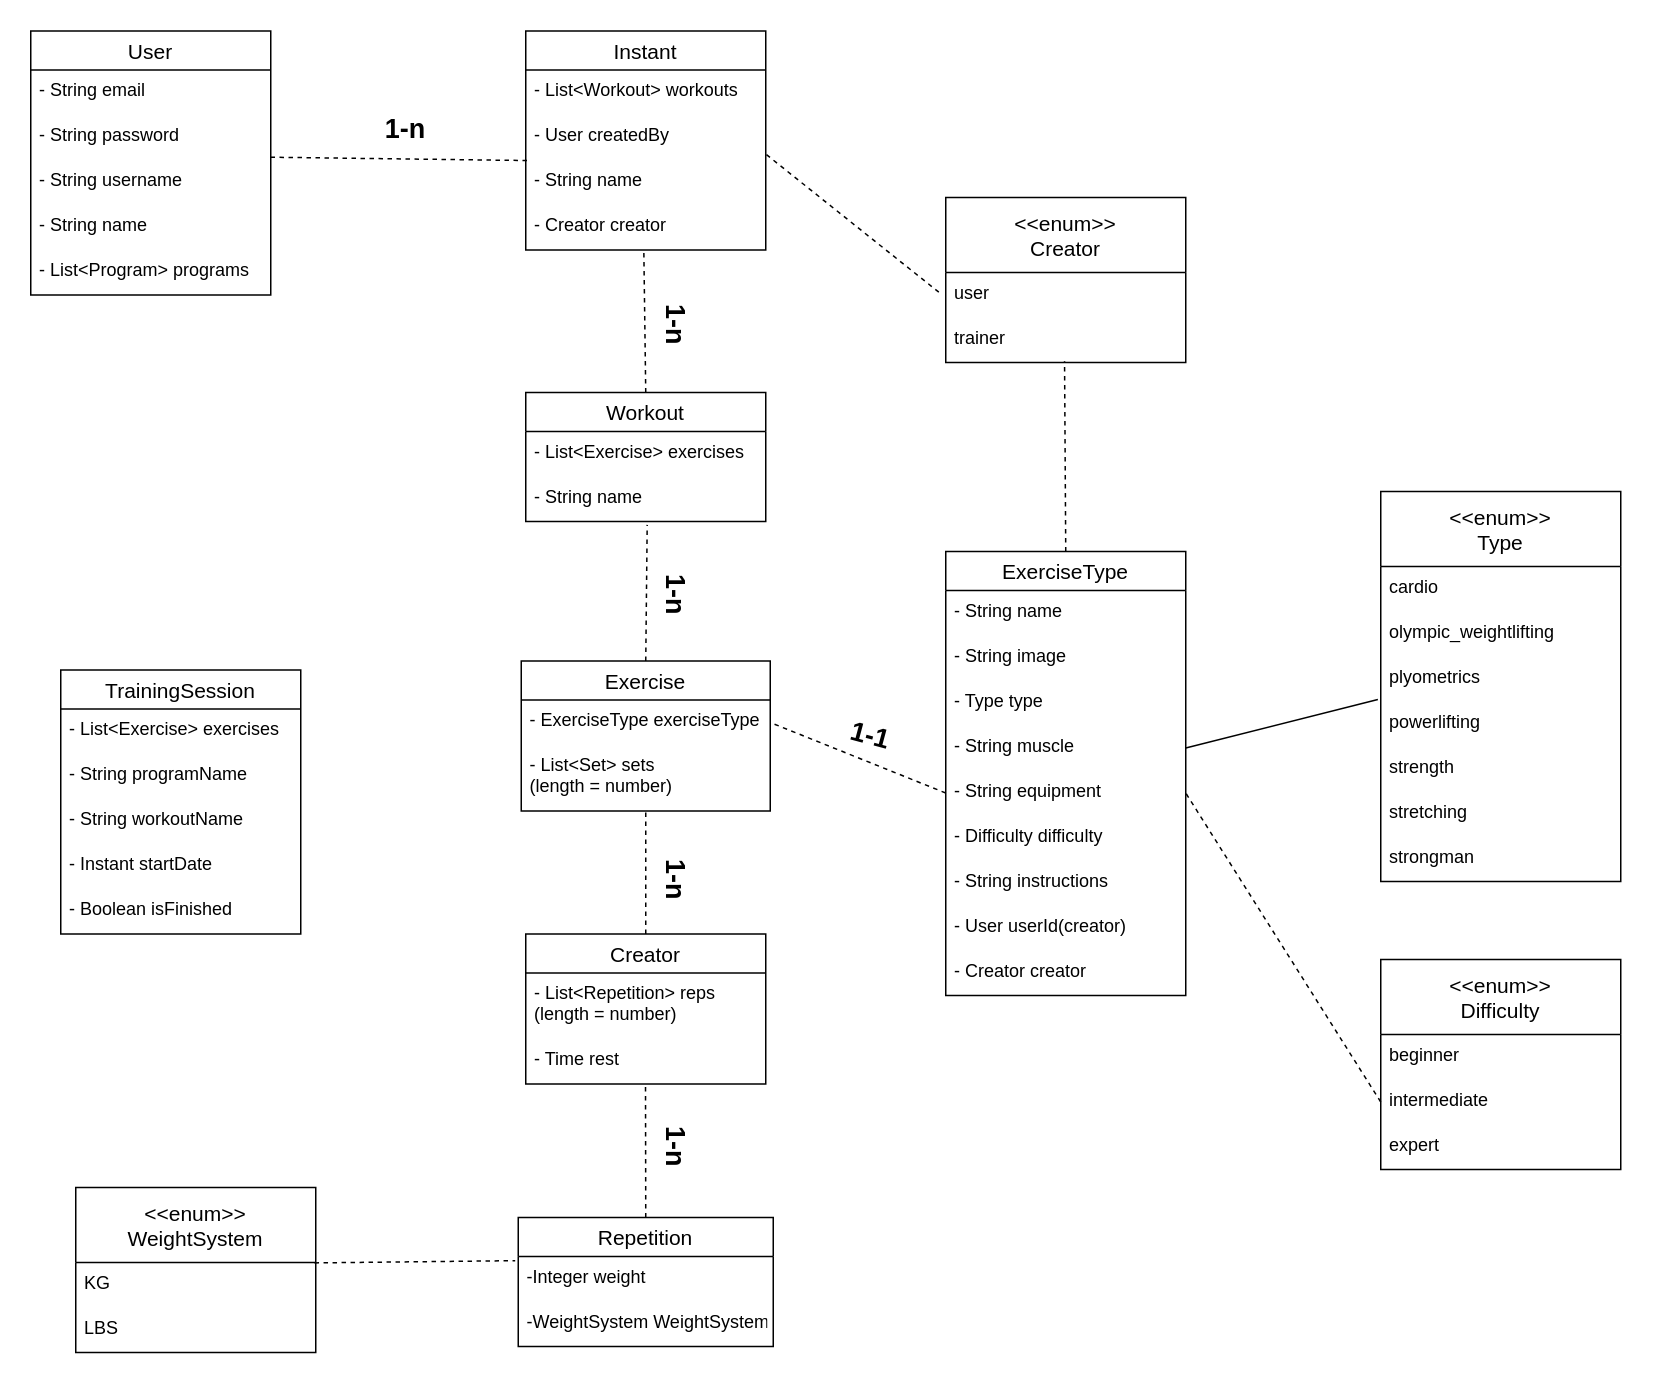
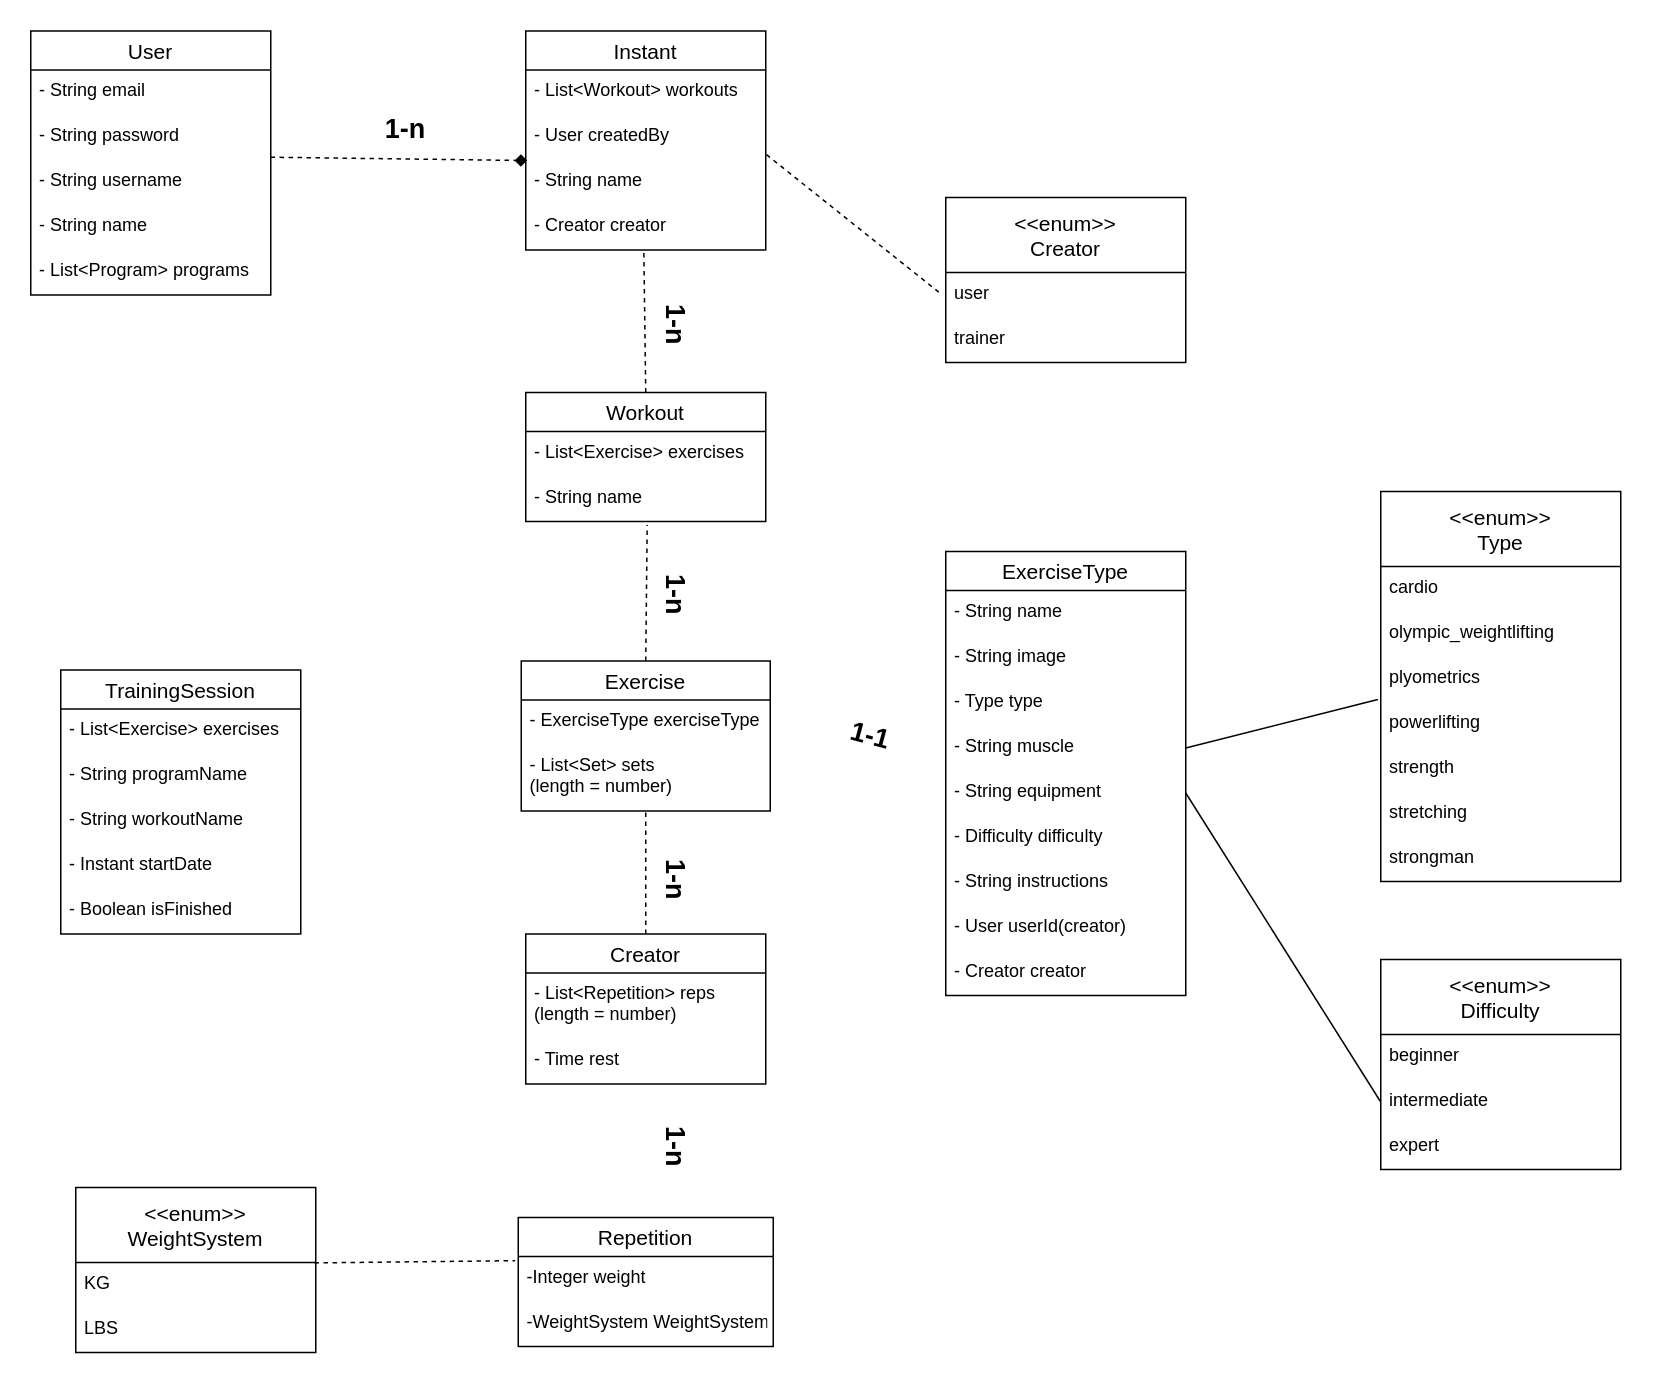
- <mxCell id="63" value="" style="endArrow=none;dashed=1;html=1;rounded=0;entryX=0.006;entryY=1.012;entryDx=0;entryDy=0;exitX=0.999;exitY=-0.062;exitDx=0;exitDy=0;exitPerimeter=0;entryPerimeter=0;" edge="1" parent="1" source="5" target="10"><mxGeometry width="50" height="50" relative="1" as="geometry"><mxPoint x="271.28" y="255.64" as="sourcePoint" /><mxPoint x="270" y="161" as="targetPoint" /></mxGeometry></mxCell>
+ <mxCell id="63" value="" style="endArrow=diamond;dashed=1;html=1;rounded=0;entryX=0.006;entryY=1.012;entryDx=0;entryDy=0;exitX=0.999;exitY=-0.062;exitDx=0;exitDy=0;exitPerimeter=0;entryPerimeter=0;" edge="1" parent="1" source="5" target="10"><mxGeometry width="50" height="50" relative="1" as="geometry"><mxPoint x="271.28" y="255.64" as="sourcePoint" /><mxPoint x="270" y="161" as="targetPoint" /></mxGeometry></mxCell>
- <mxCell id="69" value="" style="endArrow=none;dashed=1;html=1;rounded=0;fontSize=18;exitX=0.5;exitY=0;exitDx=0;exitDy=0;entryX=0.495;entryY=0.974;entryDx=0;entryDy=0;entryPerimeter=0;" edge="1" parent="1" source="25" target="67"><mxGeometry width="50" height="50" relative="1" as="geometry"><mxPoint x="700" y="261" as="sourcePoint" /><mxPoint x="750" y="211" as="targetPoint" /></mxGeometry></mxCell>
- <mxCell id="58" value="" style="endArrow=none;dashed=1;html=1;rounded=0;entryX=1;entryY=0.5;entryDx=0;entryDy=0;exitX=0;exitY=0.5;exitDx=0;exitDy=0;" edge="1" parent="1" source="30" target="17"><mxGeometry width="50" height="50" relative="1" as="geometry"><mxPoint x="440" y="632" as="sourcePoint" /><mxPoint x="440" y="551.012" as="targetPoint" /></mxGeometry></mxCell>
- <mxCell id="71" value="" style="endArrow=none;dashed=1;html=1;rounded=0;fontSize=18;entryX=1;entryY=0.5;entryDx=0;entryDy=0;exitX=0;exitY=0.5;exitDx=0;exitDy=0;" edge="1" parent="1" source="45" target="30"><mxGeometry width="50" height="50" relative="1" as="geometry"><mxPoint x="700" y="571" as="sourcePoint" /><mxPoint x="750" y="521" as="targetPoint" /></mxGeometry></mxCell>
+ <mxCell id="71" value="" style="endArrow=none;dashed=0;html=1;rounded=0;fontSize=18;entryX=1;entryY=0.5;entryDx=0;entryDy=0;exitX=0;exitY=0.5;exitDx=0;exitDy=0;" edge="1" parent="1" source="45" target="30"><mxGeometry width="50" height="50" relative="1" as="geometry"><mxPoint x="700" y="571" as="sourcePoint" /><mxPoint x="750" y="521" as="targetPoint" /></mxGeometry></mxCell>
- <mxCell id="56" value="" style="endArrow=none;dashed=1;html=1;rounded=0;entryX=0.499;entryY=0.997;entryDx=0;entryDy=0;entryPerimeter=0;exitX=0.5;exitY=0;exitDx=0;exitDy=0;" edge="1" parent="1" source="22" target="21"><mxGeometry width="50" height="50" relative="1" as="geometry"><mxPoint x="430" y="791" as="sourcePoint" /><mxPoint x="429.5" y="731.012" as="targetPoint" /></mxGeometry></mxCell>
